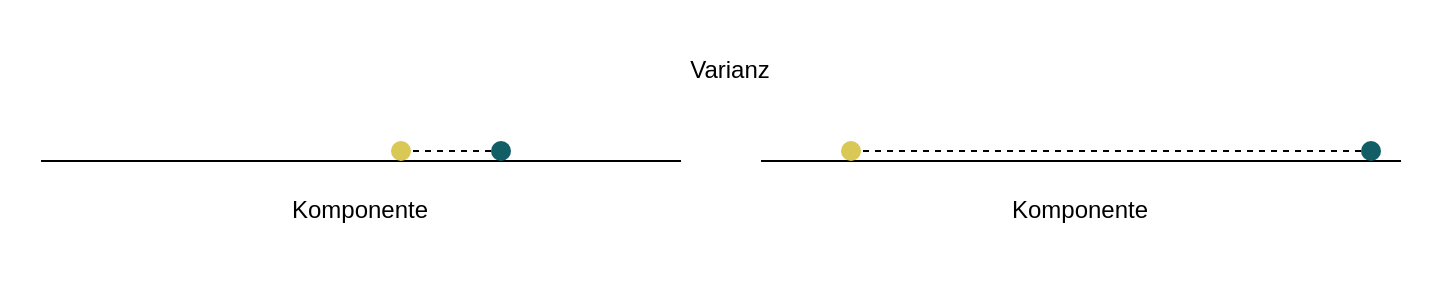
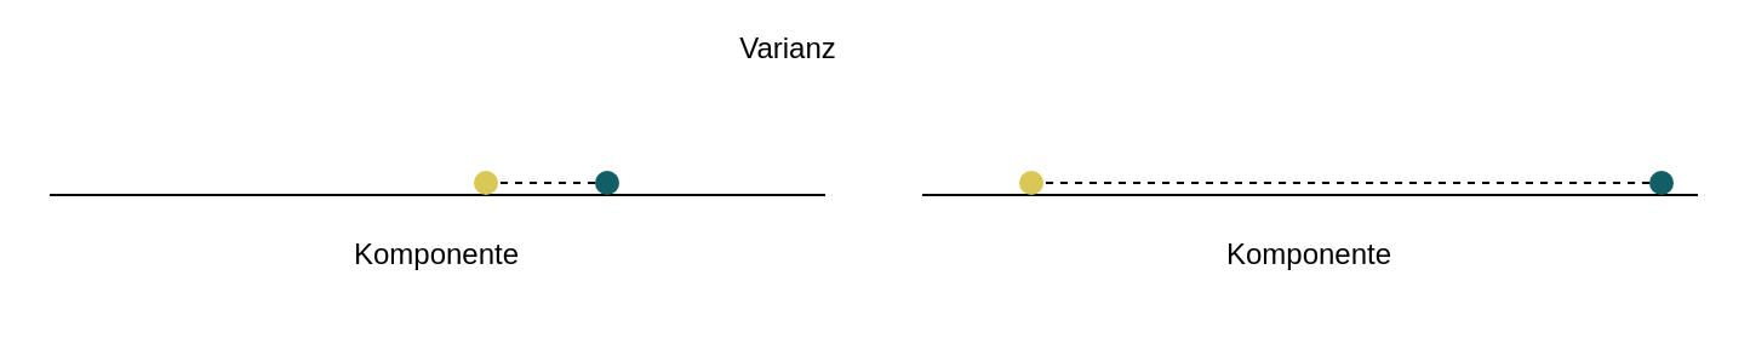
- <mxCell id="12" value="Varianz" style="text;html=1;strokeColor=none;fillColor=none;align=center;verticalAlign=middle;whiteSpace=wrap;rounded=0;" parent="1" vertex="1"><mxGeometry x="335" y="20" width="60" height="30" as="geometry" /></mxCell>
+ <mxCell id="12" value="Varianz" style="text;html=1;strokeColor=none;fillColor=none;align=center;verticalAlign=middle;whiteSpace=wrap;rounded=0;" parent="1" vertex="1"><mxGeometry x="295" y="5" width="60" height="30" as="geometry" /></mxCell>
